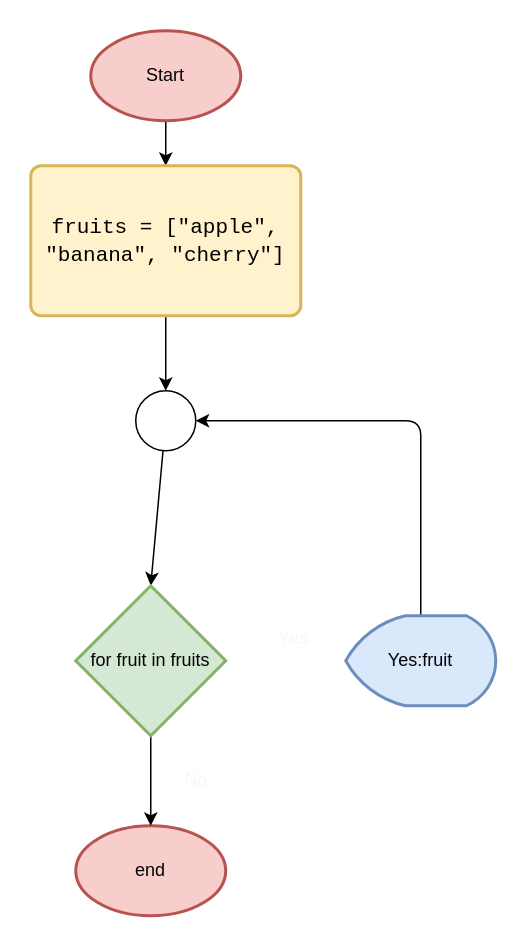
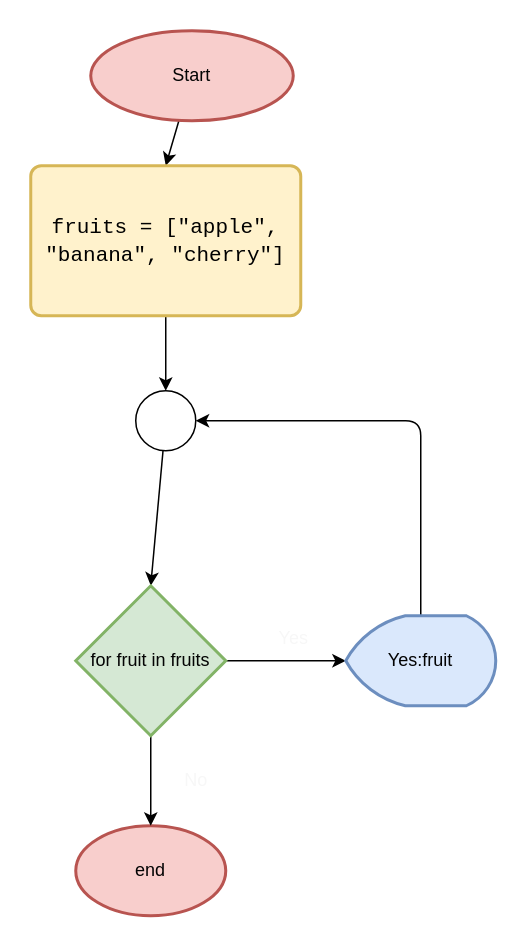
- <mxCell id="3" value="&lt;font color=&quot;#030303&quot;&gt;Start&lt;/font&gt;" style="strokeWidth=2;html=1;shape=mxgraph.flowchart.start_1;whiteSpace=wrap;fillColor=#f8cecc;strokeColor=#b85450;" parent="1" vertex="1"><mxGeometry x="60" y="20" width="100" height="60" as="geometry" /></mxCell>
+ <mxCell id="3" value="&lt;font color=&quot;#030303&quot;&gt;Start&lt;/font&gt;" style="strokeWidth=2;html=1;shape=mxgraph.flowchart.start_1;whiteSpace=wrap;fillColor=#f8cecc;strokeColor=#b85450;" parent="1" vertex="1"><mxGeometry x="60" y="20" width="135" height="60" as="geometry" /></mxCell>
+ <mxCell id="9" style="edgeStyle=none;html=1;entryX=0;entryY=0.5;entryDx=0;entryDy=0;entryPerimeter=0;fontColor=#030303;" parent="1" source="11" target="13" edge="1"><mxGeometry relative="1" as="geometry" /></mxCell>
